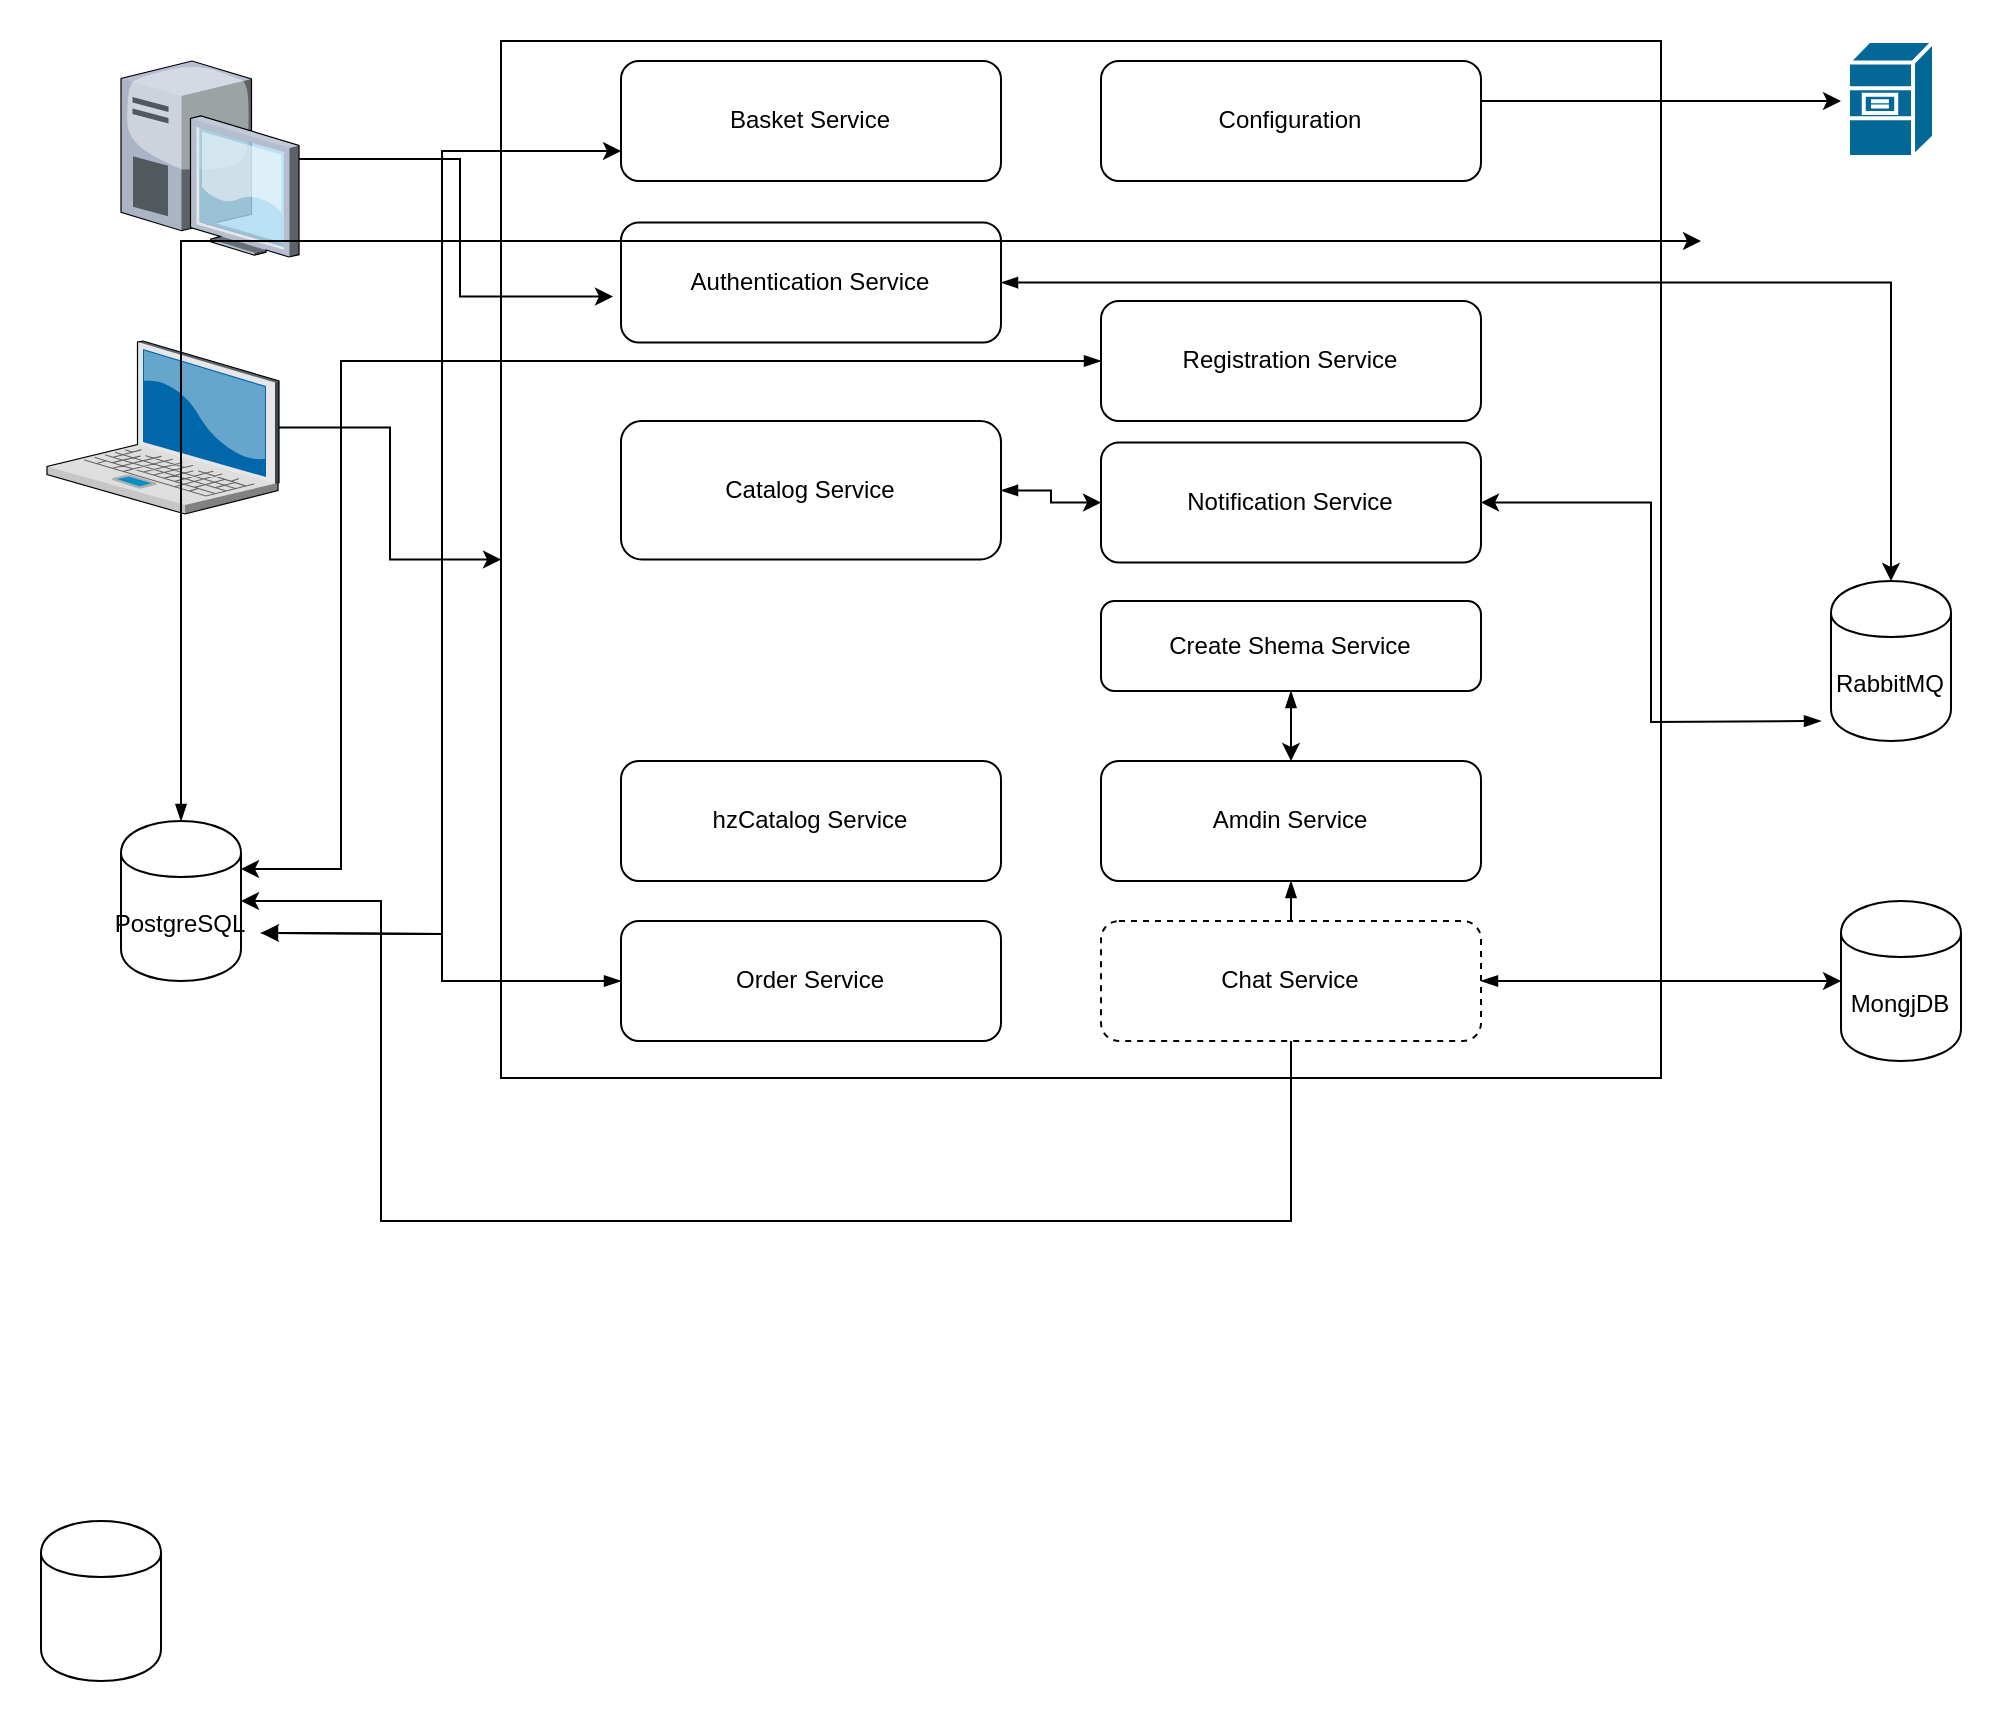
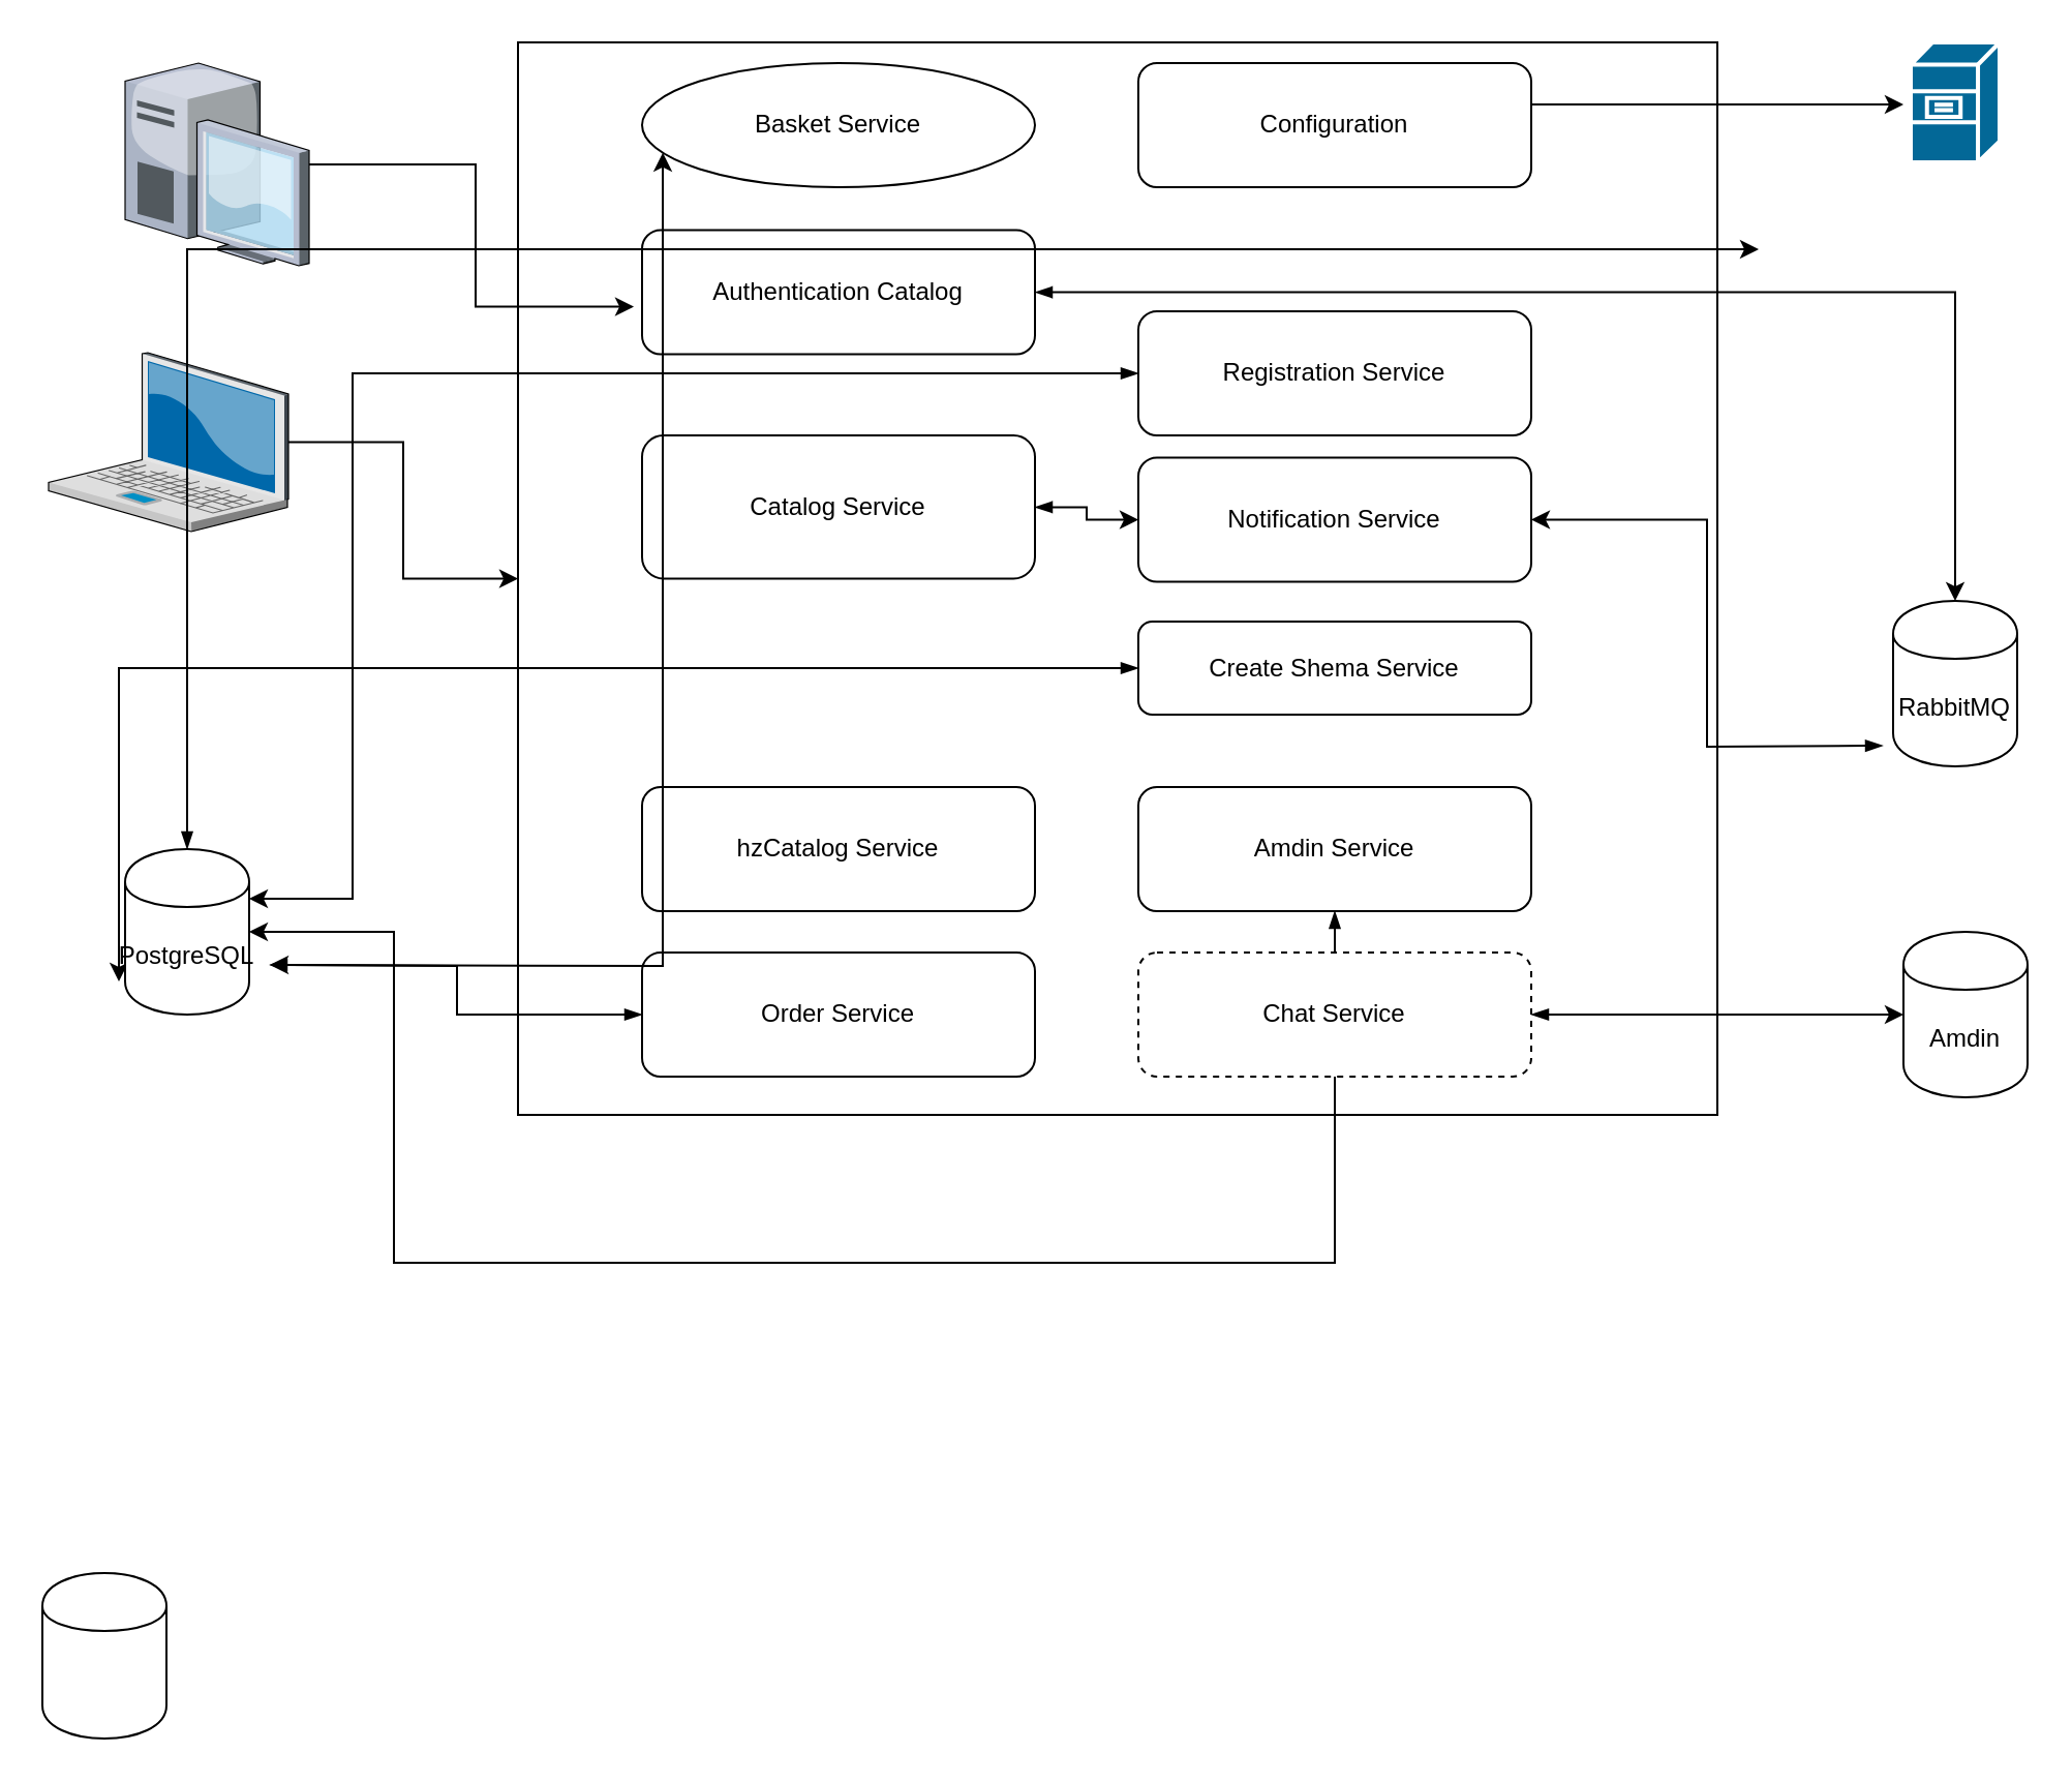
- <mxCell id="13" value="Basket Service" style="rounded=1;whiteSpace=wrap;html=1;" parent="1" vertex="1"><mxGeometry x="310" y="30" width="190" height="60" as="geometry" /></mxCell>
+ <mxCell id="13" value="Basket Service" style="ellipse;whiteSpace=wrap;html=1;" parent="1" vertex="1"><mxGeometry x="310" y="30" width="190" height="60" as="geometry" /></mxCell>
- <mxCell id="10" value="Authentication Service" style="rounded=1;whiteSpace=wrap;html=1;" parent="1" vertex="1"><mxGeometry x="310" y="110.75" width="190" height="60" as="geometry" /></mxCell>
+ <mxCell id="10" value="Authentication Catalog" style="rounded=1;whiteSpace=wrap;html=1;" parent="1" vertex="1"><mxGeometry x="310" y="110.75" width="190" height="60" as="geometry" /></mxCell>
- <mxCell id="14" style="edgeStyle=orthogonalEdgeStyle;rounded=0;orthogonalLoop=1;jettySize=auto;html=1;startArrow=blockThin;startFill=1;strokeColor=#000000;" edge="1" parent="1" source="15" target="20"><mxGeometry relative="1" as="geometry" /></mxCell>
+ <mxCell id="14" style="edgeStyle=orthogonalEdgeStyle;rounded=0;orthogonalLoop=1;jettySize=auto;html=1;entryX=-0.05;entryY=0.8;entryDx=0;entryDy=0;entryPerimeter=0;startArrow=blockThin;startFill=1;strokeColor=#000000;" edge="1" parent="1" source="15" target="32"><mxGeometry relative="1" as="geometry" /></mxCell>
- <mxCell id="27" value="MongjDB" style="shape=cylinder;whiteSpace=wrap;html=1;boundedLbl=1;backgroundOutline=1;" vertex="1" parent="1"><mxGeometry x="920" y="450" width="60" height="80" as="geometry" /></mxCell>
+ <mxCell id="27" value="Amdin" style="shape=cylinder;whiteSpace=wrap;html=1;boundedLbl=1;backgroundOutline=1;" vertex="1" parent="1"><mxGeometry x="920" y="450" width="60" height="80" as="geometry" /></mxCell>
